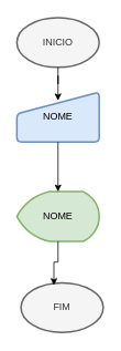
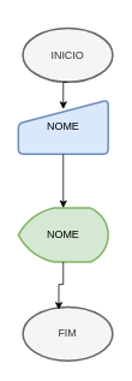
- <mxCell id="2" value="INICIO" style="strokeWidth=2;html=1;shape=mxgraph.flowchart.start_1;whiteSpace=wrap;fillColor=#f5f5f5;fontColor=#333333;strokeColor=#666666;" vertex="1" parent="1"><mxGeometry x="20" y="20" width="100" height="60" as="geometry" /></mxCell>
+ <mxCell id="2" value="INICIO" style="strokeWidth=2;html=1;shape=mxgraph.flowchart.start_1;whiteSpace=wrap;fillColor=#f5f5f5;fontColor=#333333;strokeColor=#666666;" vertex="1" parent="1"><mxGeometry x="25" y="30" width="100" height="60" as="geometry" /></mxCell>
